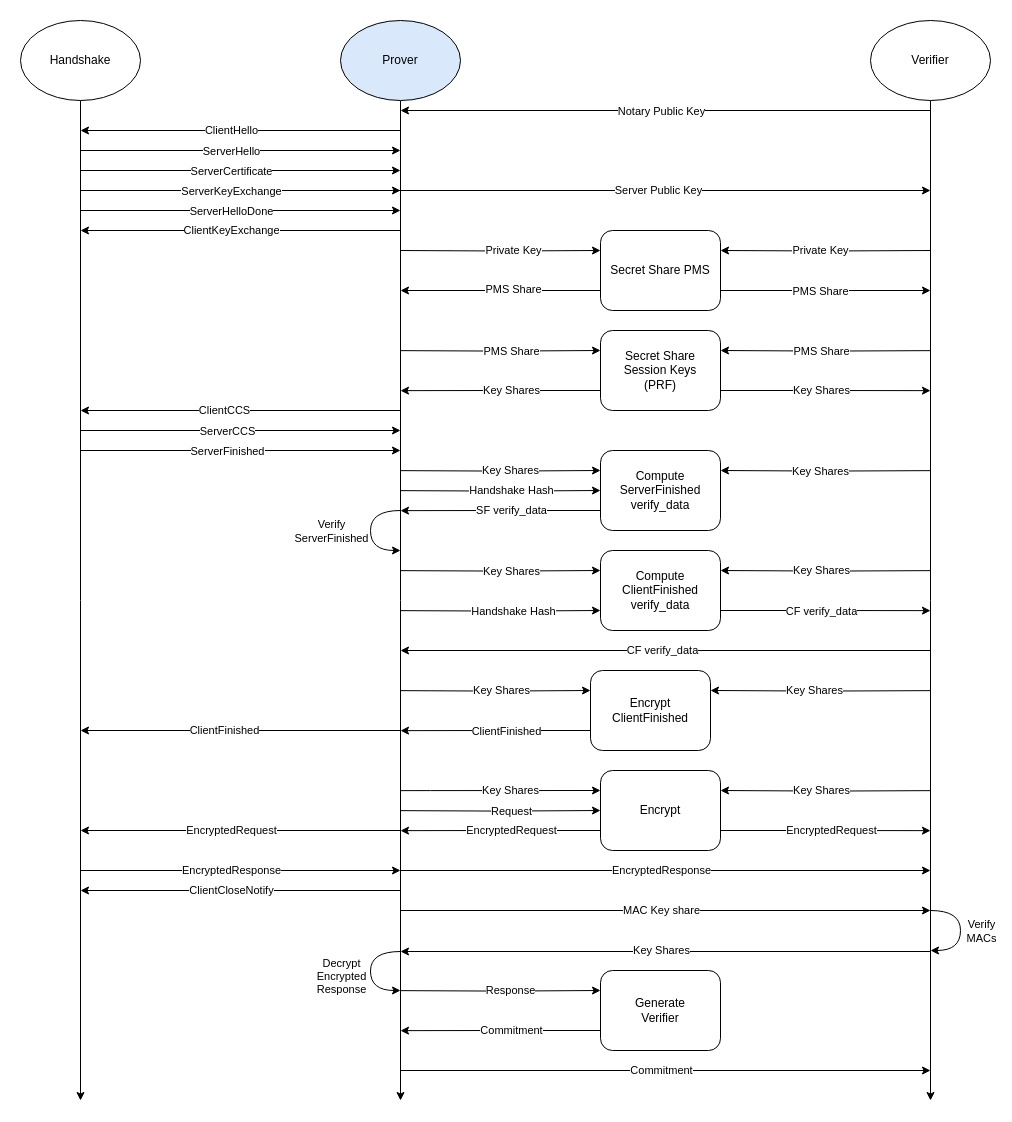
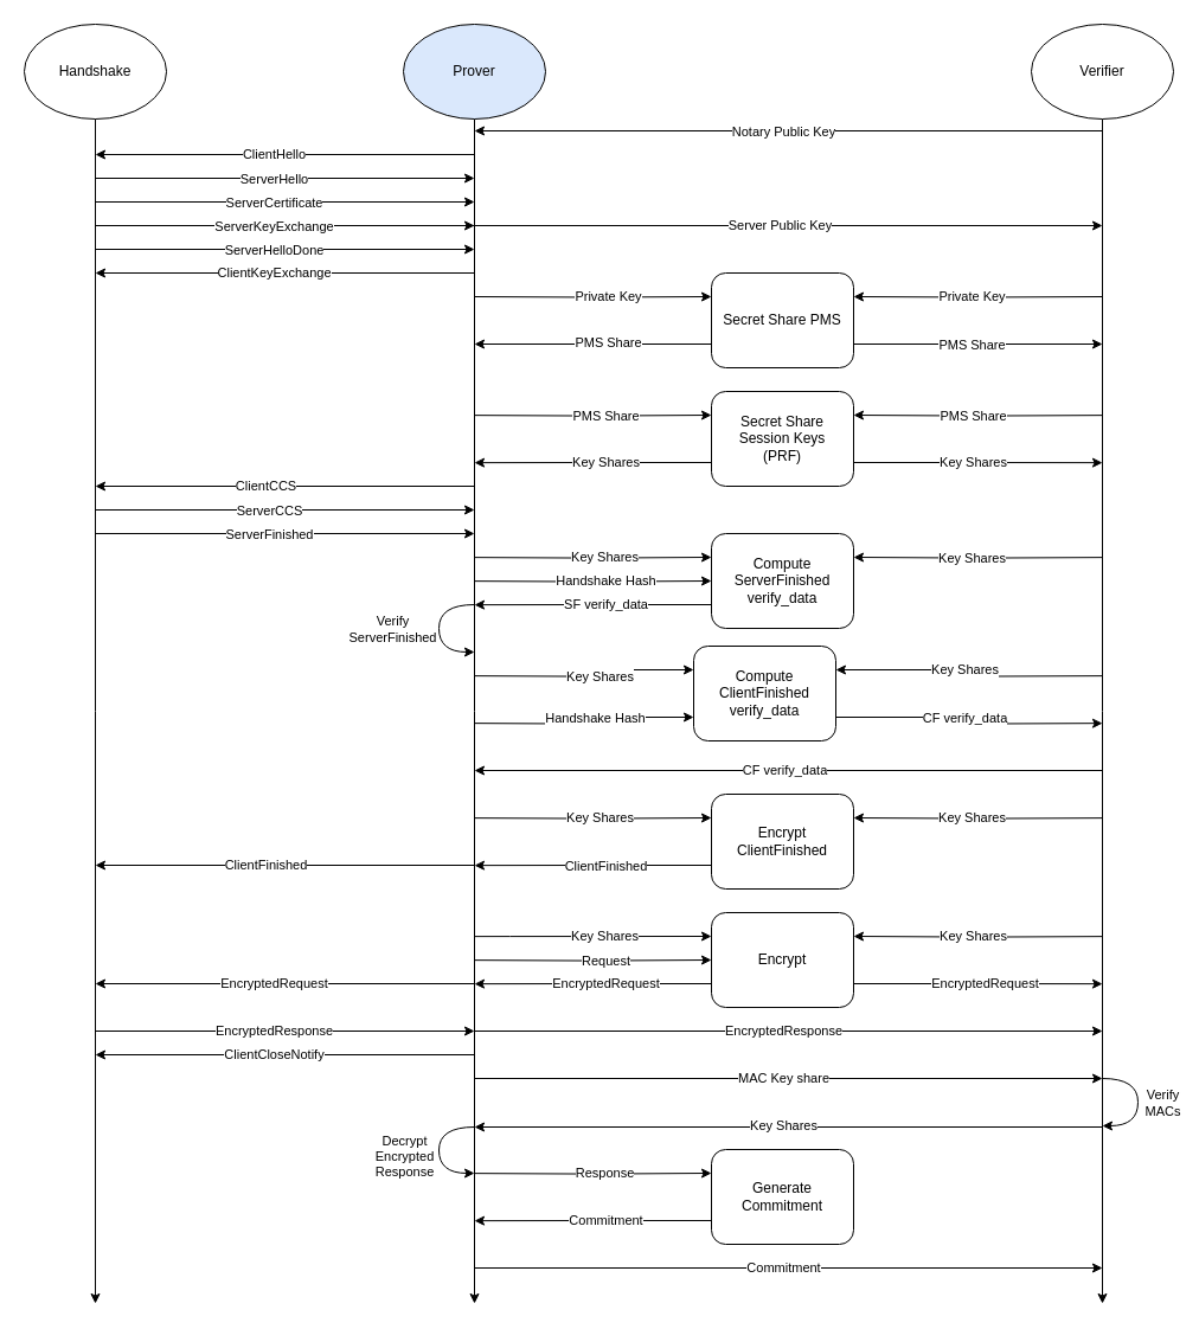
- <mxCell id="56" value="&lt;div&gt;Compute&lt;/div&gt;&lt;div&gt;ClientFinished&lt;/div&gt;&lt;div&gt;verify_data&lt;/div&gt;" style="rounded=1;whiteSpace=wrap;html=1;" parent="1" vertex="1"><mxGeometry x="600" y="550" width="120" height="80" as="geometry" /></mxCell>
+ <mxCell id="56" value="&lt;div&gt;Compute&lt;/div&gt;&lt;div&gt;ClientFinished&lt;/div&gt;&lt;div&gt;verify_data&lt;/div&gt;" style="rounded=1;whiteSpace=wrap;html=1;" parent="1" vertex="1"><mxGeometry x="585" y="545" width="120" height="80" as="geometry" /></mxCell>
- <mxCell id="63" value="&lt;div&gt;Encrypt&lt;/div&gt;&lt;div&gt;ClientFinished&lt;/div&gt;" style="rounded=1;whiteSpace=wrap;html=1;" parent="1" vertex="1"><mxGeometry x="590" y="670" width="120" height="80" as="geometry" /></mxCell>
+ <mxCell id="63" value="&lt;div&gt;Encrypt&lt;/div&gt;&lt;div&gt;ClientFinished&lt;/div&gt;" style="rounded=1;whiteSpace=wrap;html=1;" parent="1" vertex="1"><mxGeometry x="600" y="670" width="120" height="80" as="geometry" /></mxCell>
- <mxCell id="86" value="&lt;div&gt;Generate&lt;/div&gt;&lt;div&gt;Verifier&lt;/div&gt;" style="rounded=1;whiteSpace=wrap;html=1;" parent="1" vertex="1"><mxGeometry x="600" y="970" width="120" height="80" as="geometry" /></mxCell>
+ <mxCell id="86" value="&lt;div&gt;Generate&lt;/div&gt;&lt;div&gt;Commitment&lt;/div&gt;" style="rounded=1;whiteSpace=wrap;html=1;" parent="1" vertex="1"><mxGeometry x="600" y="970" width="120" height="80" as="geometry" /></mxCell>
